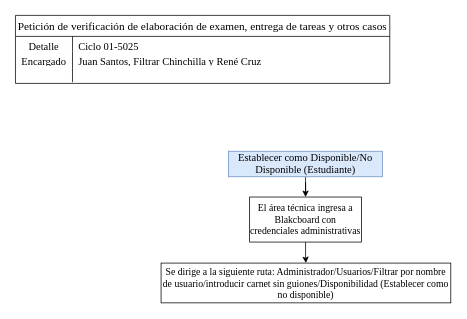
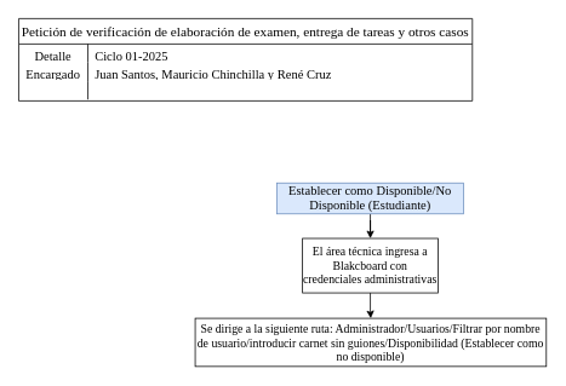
- <mxCell id="5" value="&lt;font style=&quot;font-size: 14px;&quot;&gt;Ciclo 01-5025&lt;/font&gt;" style="shape=partialRectangle;html=1;whiteSpace=wrap;connectable=0;fillColor=none;top=0;left=0;bottom=0;right=0;align=left;spacingLeft=6;overflow=hidden;strokeColor=inherit;fontSize=16;fontFamily=Times New Roman;" vertex="1" parent="3"><mxGeometry x="76" width="423" height="20" as="geometry"><mxRectangle width="423" height="20" as="alternateBounds" /></mxGeometry></mxCell>
+ <mxCell id="5" value="&lt;font style=&quot;font-size: 14px;&quot;&gt;Ciclo 01-2025&lt;/font&gt;" style="shape=partialRectangle;html=1;whiteSpace=wrap;connectable=0;fillColor=none;top=0;left=0;bottom=0;right=0;align=left;spacingLeft=6;overflow=hidden;strokeColor=inherit;fontSize=16;fontFamily=Times New Roman;" vertex="1" parent="3"><mxGeometry x="76" width="423" height="20" as="geometry"><mxRectangle width="423" height="20" as="alternateBounds" /></mxGeometry></mxCell>
- <mxCell id="8" value="&lt;span style=&quot;font-size: 14px;&quot;&gt;Juan Santos, Filtrar Chinchilla y René Cruz&lt;/span&gt;" style="shape=partialRectangle;html=1;whiteSpace=wrap;connectable=0;fillColor=none;top=0;left=0;bottom=0;right=0;align=left;spacingLeft=6;overflow=hidden;strokeColor=inherit;fontSize=16;fontFamily=Times New Roman;" vertex="1" parent="6"><mxGeometry x="76" width="423" height="21" as="geometry"><mxRectangle width="423" height="21" as="alternateBounds" /></mxGeometry></mxCell>
+ <mxCell id="8" value="&lt;span style=&quot;font-size: 14px;&quot;&gt;Juan Santos, Mauricio Chinchilla y René Cruz&lt;/span&gt;" style="shape=partialRectangle;html=1;whiteSpace=wrap;connectable=0;fillColor=none;top=0;left=0;bottom=0;right=0;align=left;spacingLeft=6;overflow=hidden;strokeColor=inherit;fontSize=16;fontFamily=Times New Roman;" vertex="1" parent="6"><mxGeometry x="76" width="423" height="21" as="geometry"><mxRectangle width="423" height="21" as="alternateBounds" /></mxGeometry></mxCell>
